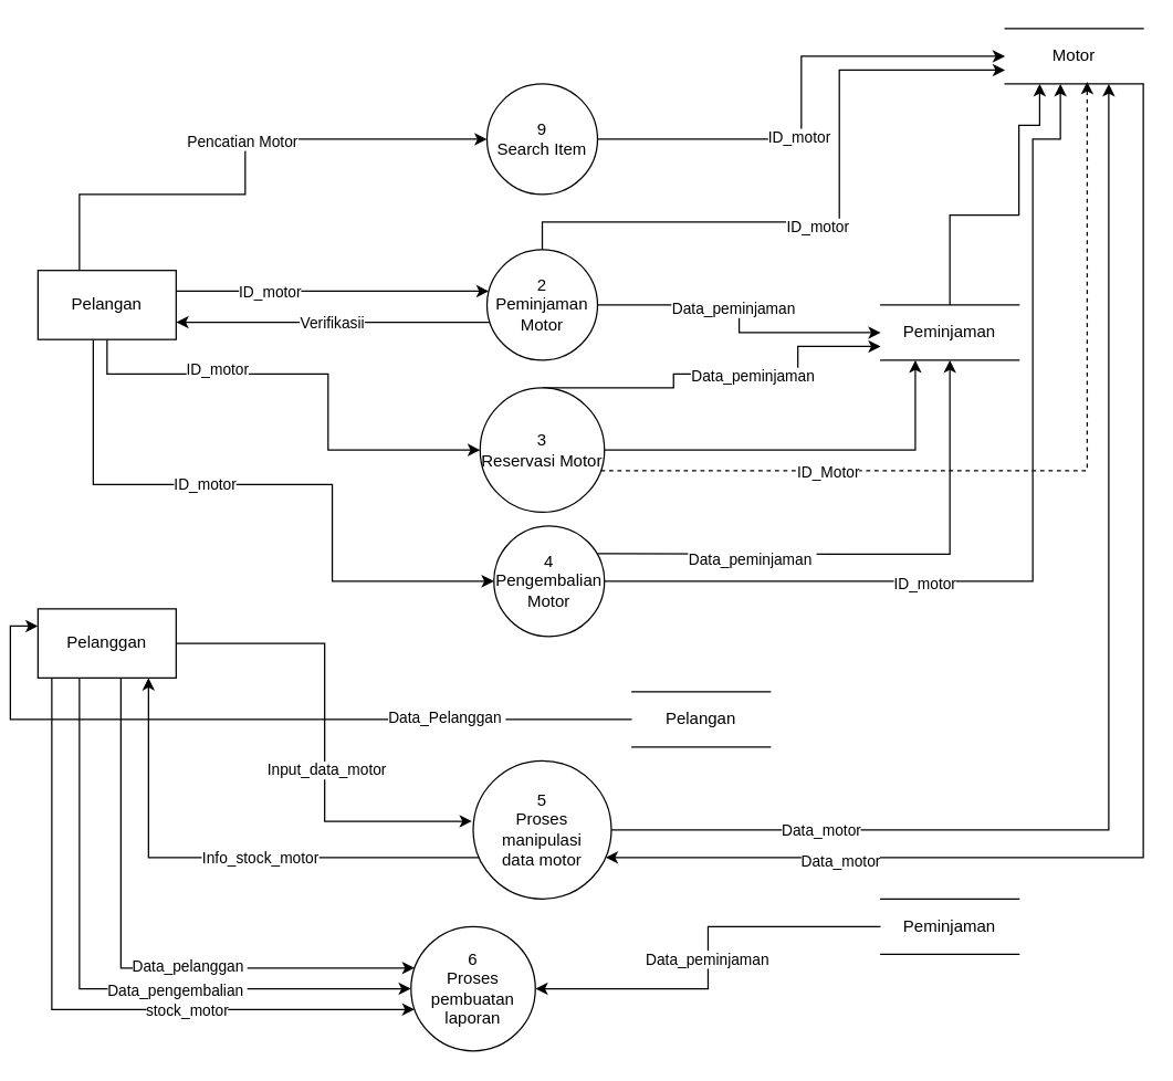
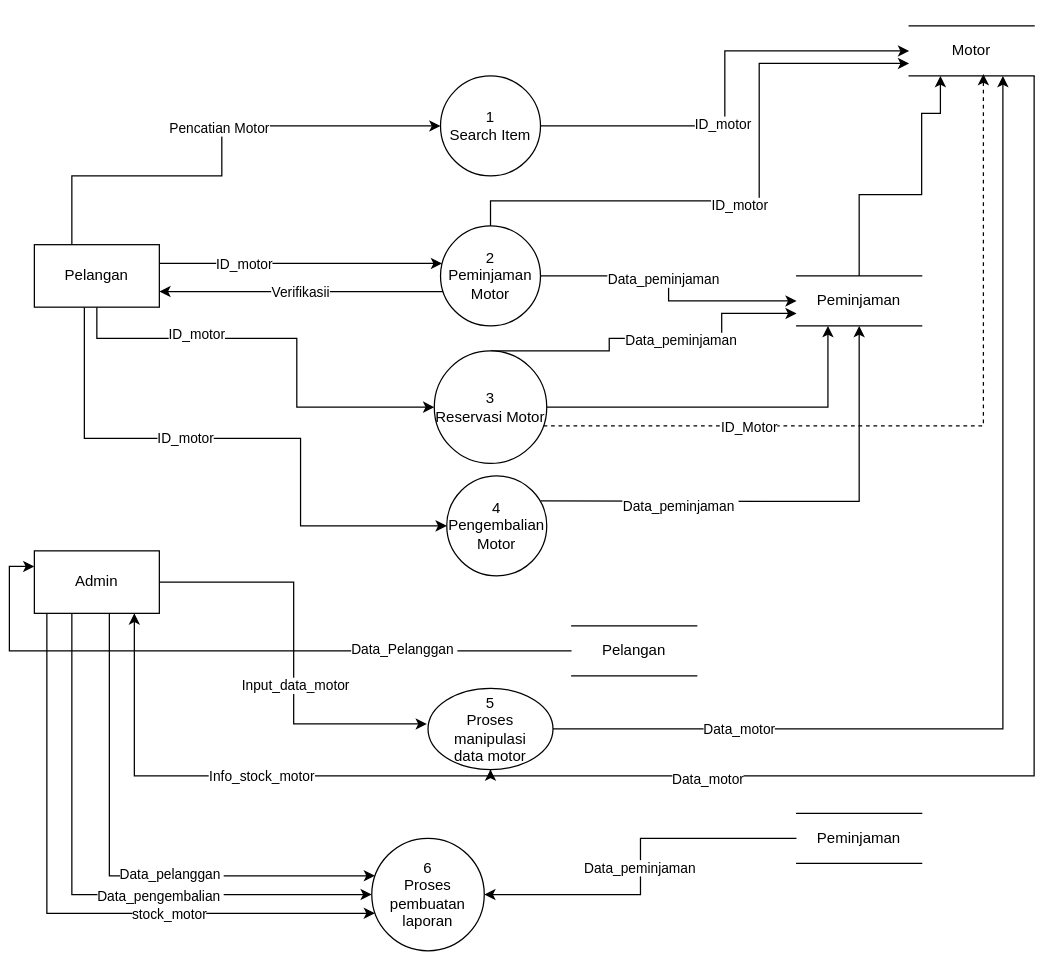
- <mxCell id="30" value="9&lt;br&gt;Search Item" style="shape=ellipse;html=1;dashed=0;whiteSpace=wrap;perimeter=ellipsePerimeter;" vertex="1" parent="1"><mxGeometry x="345" y="60" width="80" height="80" as="geometry" /></mxCell>
+ <mxCell id="30" value="1&lt;br&gt;Search Item" style="shape=ellipse;html=1;dashed=0;whiteSpace=wrap;perimeter=ellipsePerimeter;" vertex="1" parent="1"><mxGeometry x="345" y="60" width="80" height="80" as="geometry" /></mxCell>
- <mxCell id="42" style="edgeStyle=orthogonalEdgeStyle;rounded=0;orthogonalLoop=1;jettySize=auto;html=1;entryX=0.4;entryY=1;entryDx=0;entryDy=0;entryPerimeter=0;" edge="1" parent="1" source="37" target="27"><mxGeometry relative="1" as="geometry"><Array as="points"><mxPoint x="740" y="420" /><mxPoint x="740" y="100" /><mxPoint x="760" y="100" /></Array></mxGeometry></mxCell>
- <mxCell id="43" value="ID_motor" style="edgeLabel;html=1;align=center;verticalAlign=middle;resizable=0;points=[];" vertex="1" connectable="0" parent="42"><mxGeometry x="-0.329" y="-1" relative="1" as="geometry"><mxPoint as="offset" /></mxGeometry></mxCell>
- <mxCell id="15" value="Pelanggan" style="html=1;dashed=0;whiteSpace=wrap;" vertex="1" parent="1"><mxGeometry x="20" y="440" width="100" height="50" as="geometry" /></mxCell>
+ <mxCell id="15" value="Admin" style="html=1;dashed=0;whiteSpace=wrap;" vertex="1" parent="1"><mxGeometry x="20" y="440" width="100" height="50" as="geometry" /></mxCell>
- <mxCell id="51" value="5&lt;br&gt;Proses&lt;br&gt;&amp;nbsp;manipulasi&amp;nbsp;&lt;br&gt;data motor" style="shape=ellipse;html=1;dashed=0;whiteSpace=wrap;perimeter=ellipsePerimeter;" vertex="1" parent="1"><mxGeometry x="335" y="550" width="100" height="100" as="geometry" /></mxCell>
+ <mxCell id="51" value="5&lt;br&gt;Proses&lt;br&gt;&amp;nbsp;manipulasi&amp;nbsp;&lt;br&gt;data motor" style="shape=ellipse;html=1;dashed=0;whiteSpace=wrap;perimeter=ellipsePerimeter;" vertex="1" parent="1"><mxGeometry x="335" y="550" width="100" height="65" as="geometry" /></mxCell>
